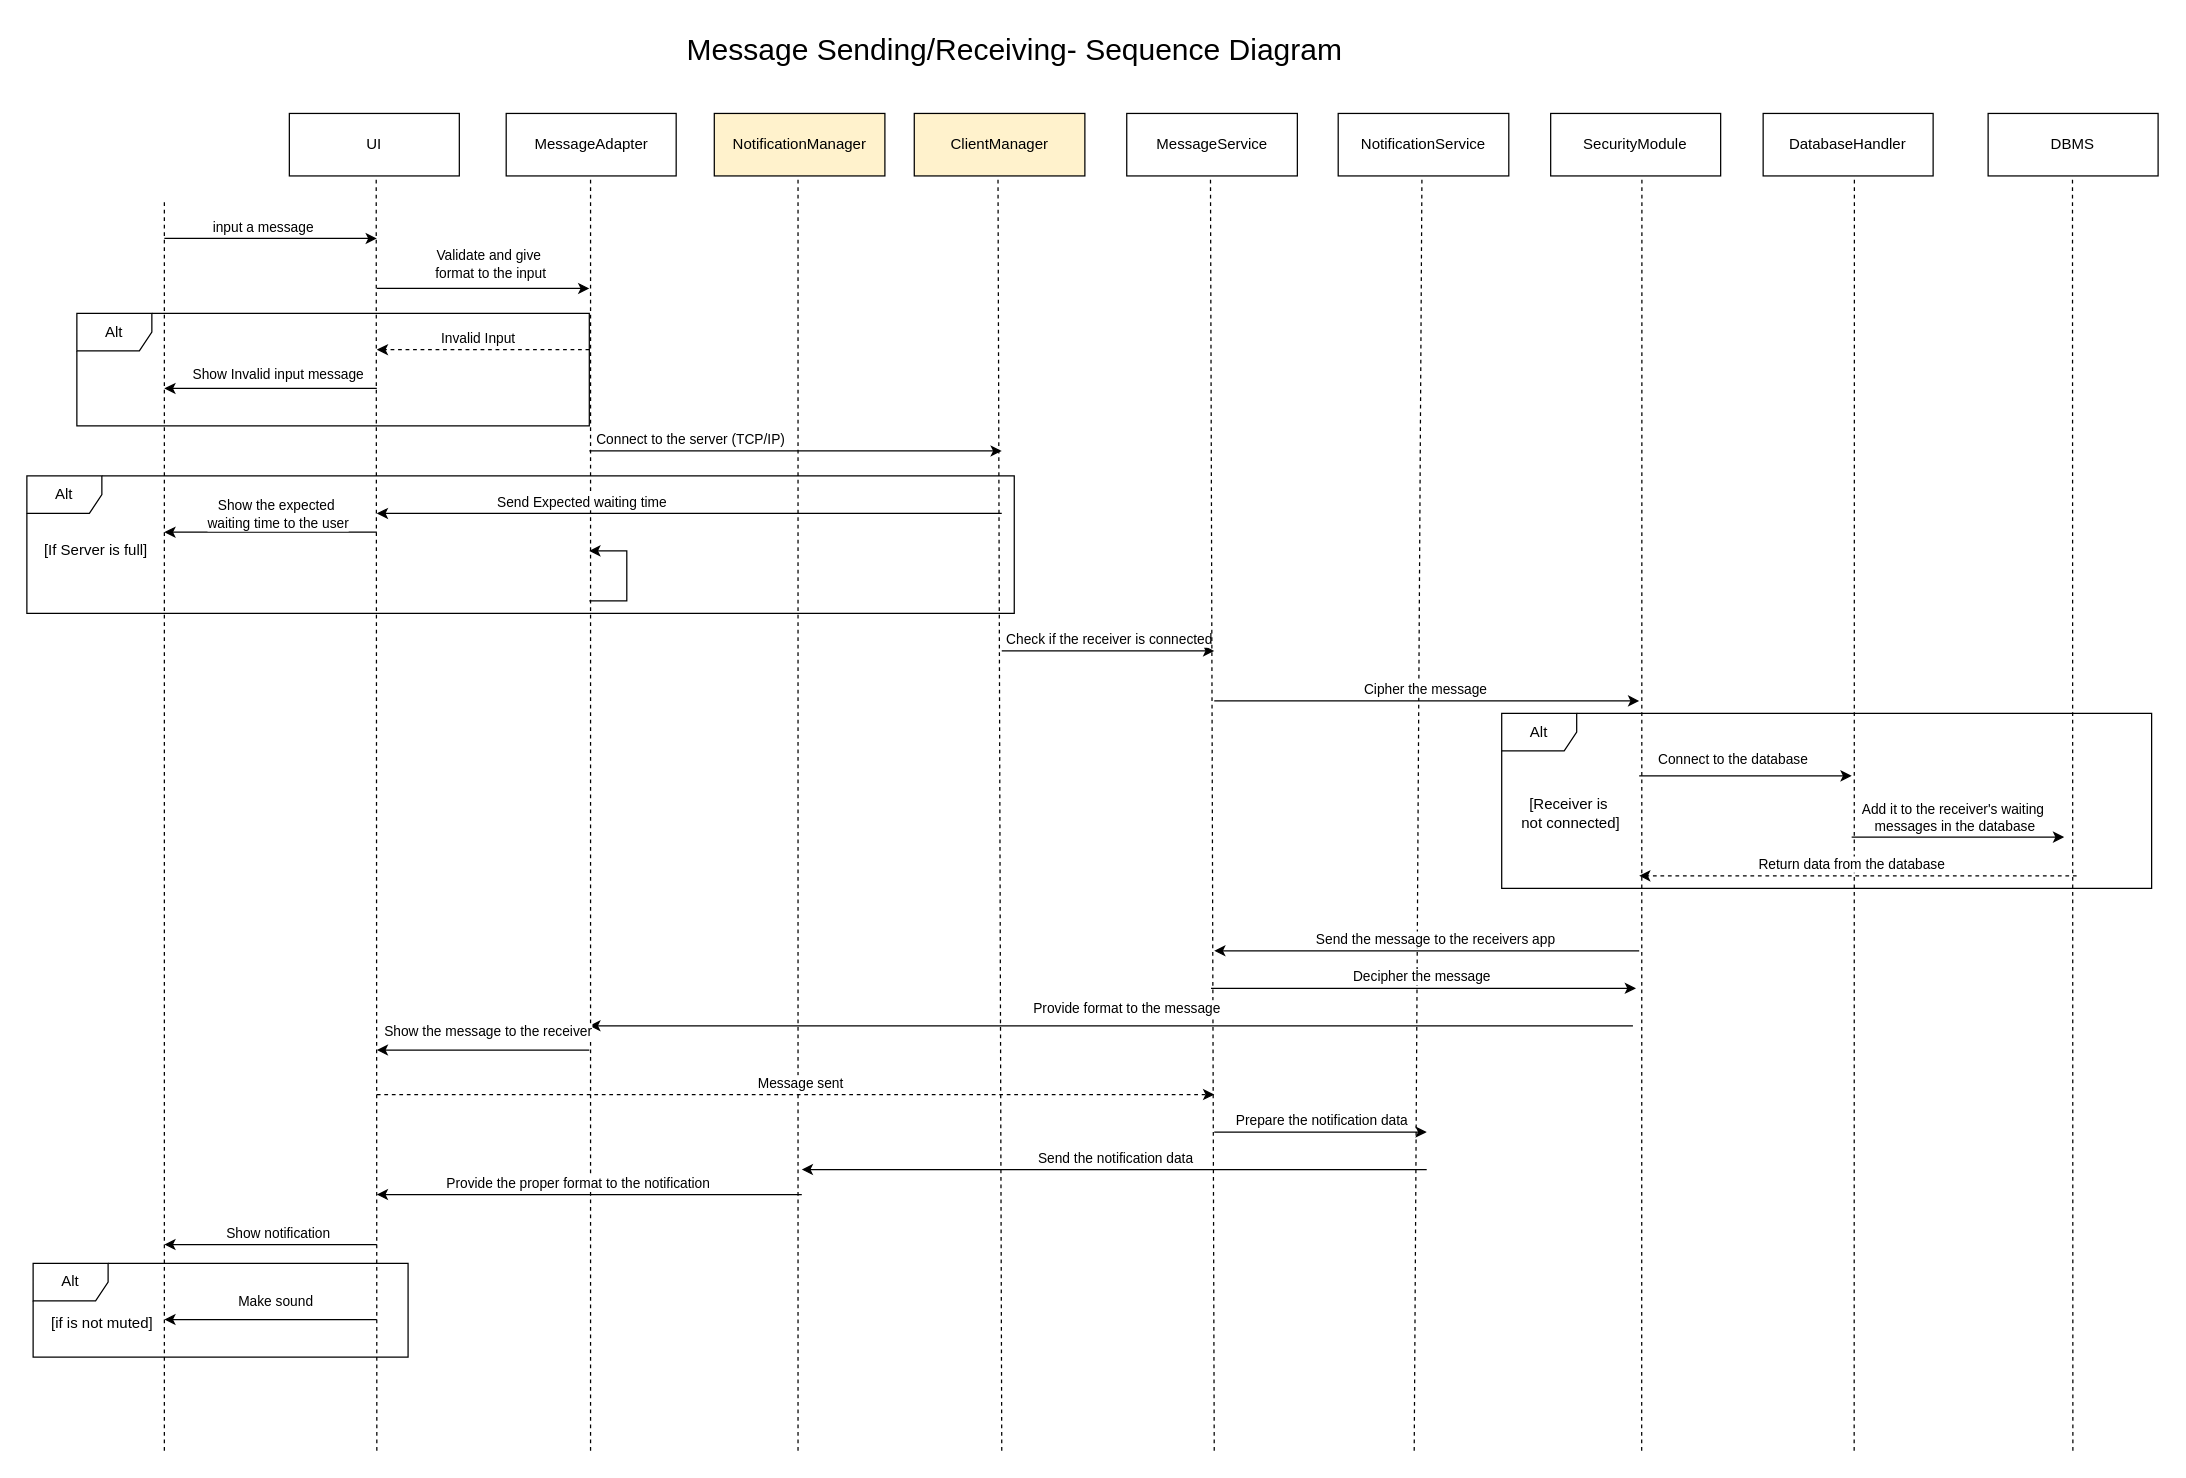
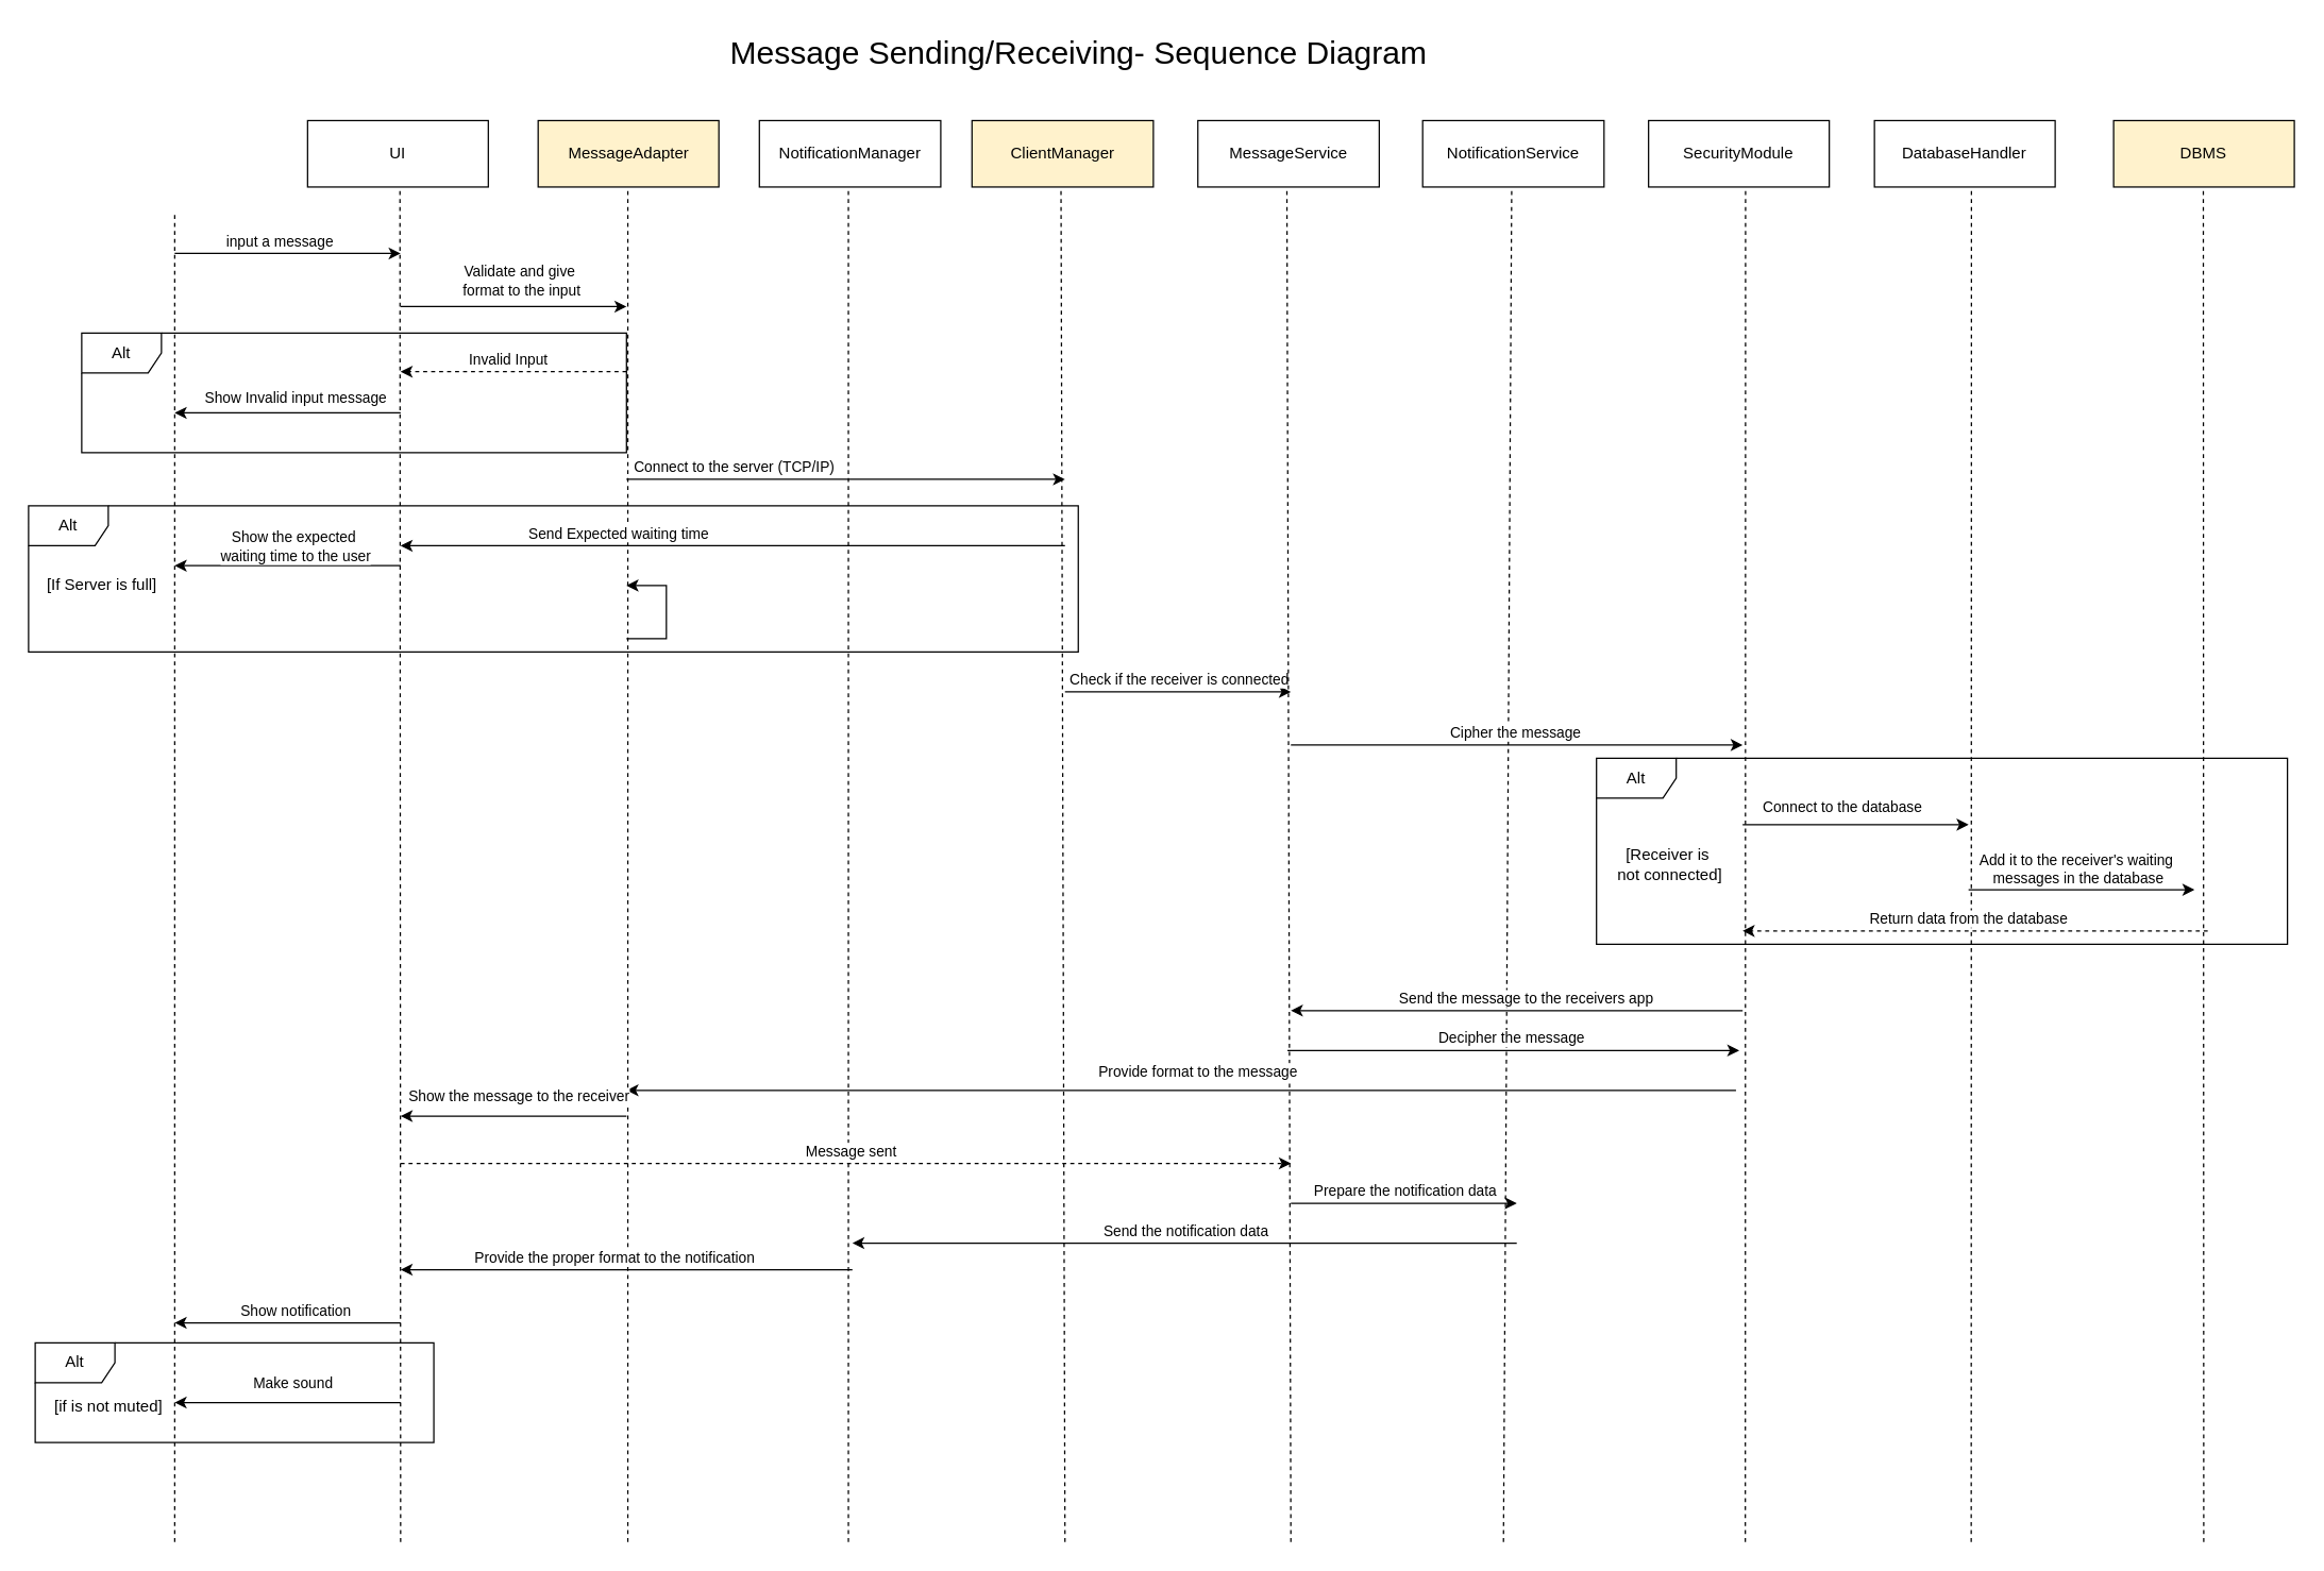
- <mxCell id="3" value="MessageAdapter" style="html=1;whiteSpace=wrap;" parent="1" vertex="1"><mxGeometry x="404.5" y="90" width="136" height="50" as="geometry" /></mxCell>
+ <mxCell id="3" value="MessageAdapter" style="html=1;whiteSpace=wrap;fillColor=#fff2cc;" parent="1" vertex="1"><mxGeometry x="404.5" y="90" width="136" height="50" as="geometry" /></mxCell>
- <mxCell id="34" value="NotificationManager" style="html=1;whiteSpace=wrap;fillColor=#fff2cc;" parent="1" vertex="1"><mxGeometry x="571" y="90" width="136.5" height="50" as="geometry" /></mxCell>
+ <mxCell id="34" value="NotificationManager" style="html=1;whiteSpace=wrap;" parent="1" vertex="1"><mxGeometry x="571" y="90" width="136.5" height="50" as="geometry" /></mxCell>
- <mxCell id="5" value="DBMS" style="html=1;whiteSpace=wrap;" parent="1" vertex="1"><mxGeometry x="1590.18" y="90" width="136" height="50" as="geometry" /></mxCell>
+ <mxCell id="5" value="DBMS" style="html=1;whiteSpace=wrap;fillColor=#fff2cc;" parent="1" vertex="1"><mxGeometry x="1590.18" y="90" width="136" height="50" as="geometry" /></mxCell>
